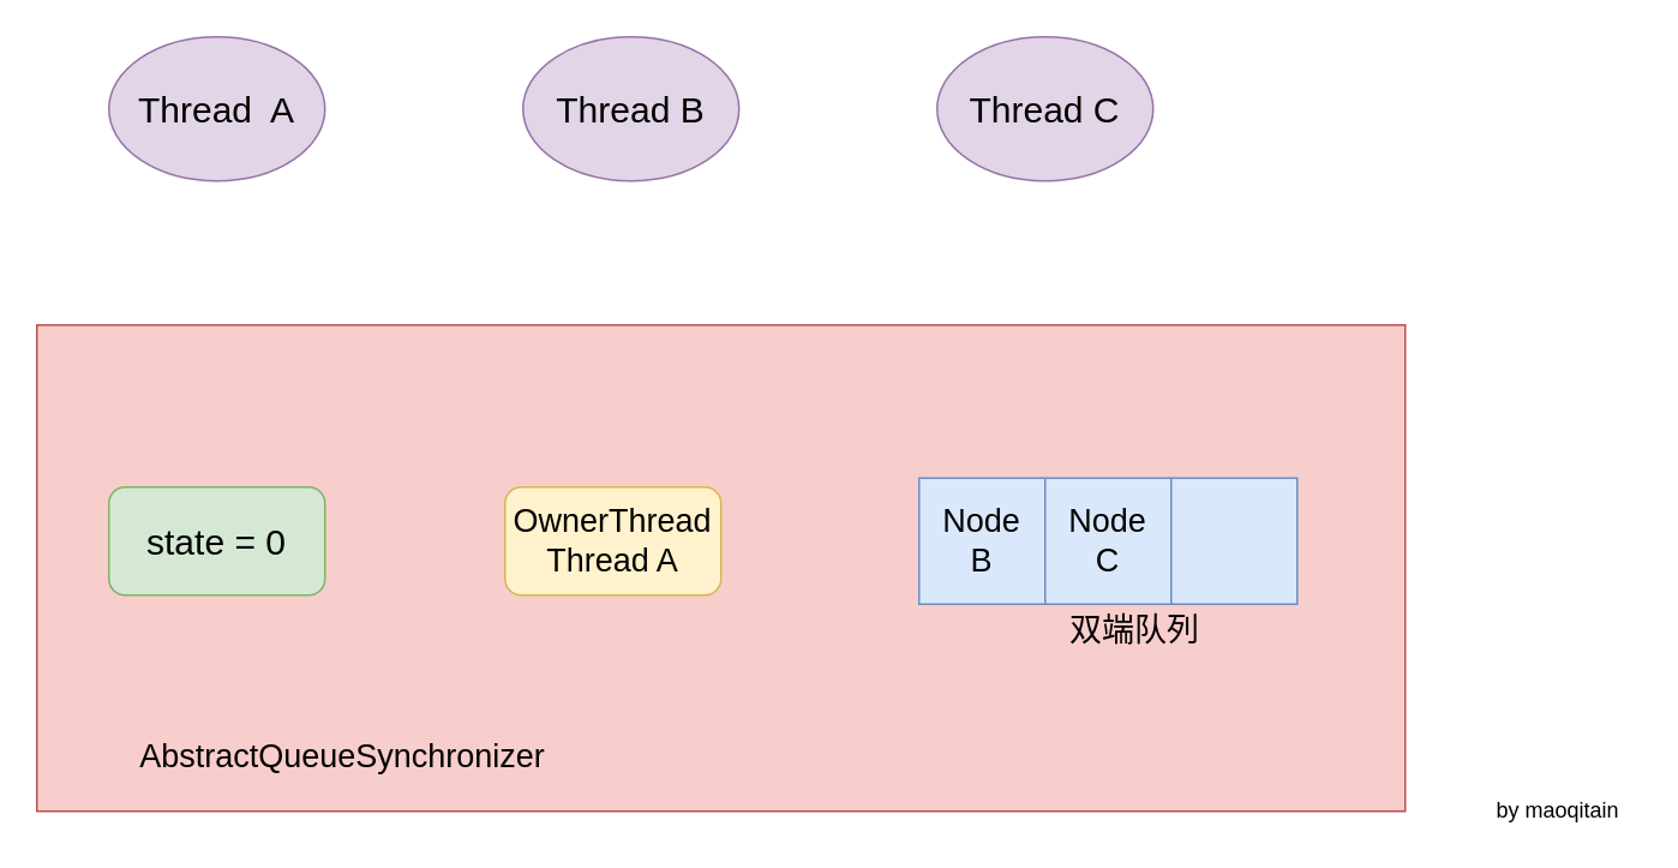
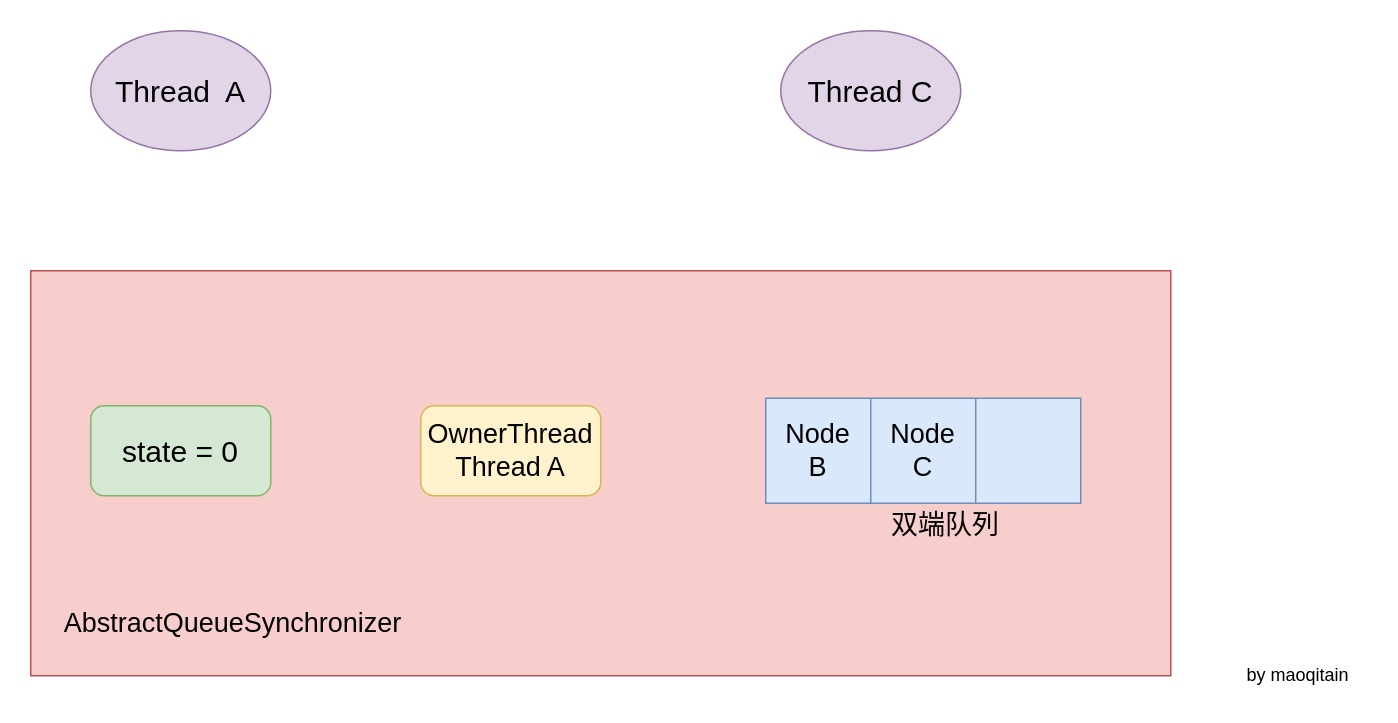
- <mxCell id="12" value="&lt;font style=&quot;font-size: 20px&quot;&gt;Thread B&lt;/font&gt;" style="ellipse;whiteSpace=wrap;html=1;fillColor=#e1d5e7;strokeColor=#9673a6;" vertex="1" parent="1"><mxGeometry x="290" y="20" width="120" height="80" as="geometry" /></mxCell>
- <mxCell id="3" value="&lt;font style=&quot;font-size: 18px&quot;&gt;AbstractQueueSynchronizer&lt;/font&gt;" style="text;html=1;strokeColor=none;fillColor=none;align=center;verticalAlign=middle;whiteSpace=wrap;rounded=0;" vertex="1" parent="1"><mxGeometry x="70" y="410" width="240" height="20" as="geometry" /></mxCell>
+ <mxCell id="3" value="&lt;font style=&quot;font-size: 18px&quot;&gt;AbstractQueueSynchronizer&lt;/font&gt;" style="text;html=1;strokeColor=none;fillColor=none;align=center;verticalAlign=middle;whiteSpace=wrap;rounded=0;" vertex="1" parent="1"><mxGeometry x="35" y="405" width="240" height="20" as="geometry" /></mxCell>
